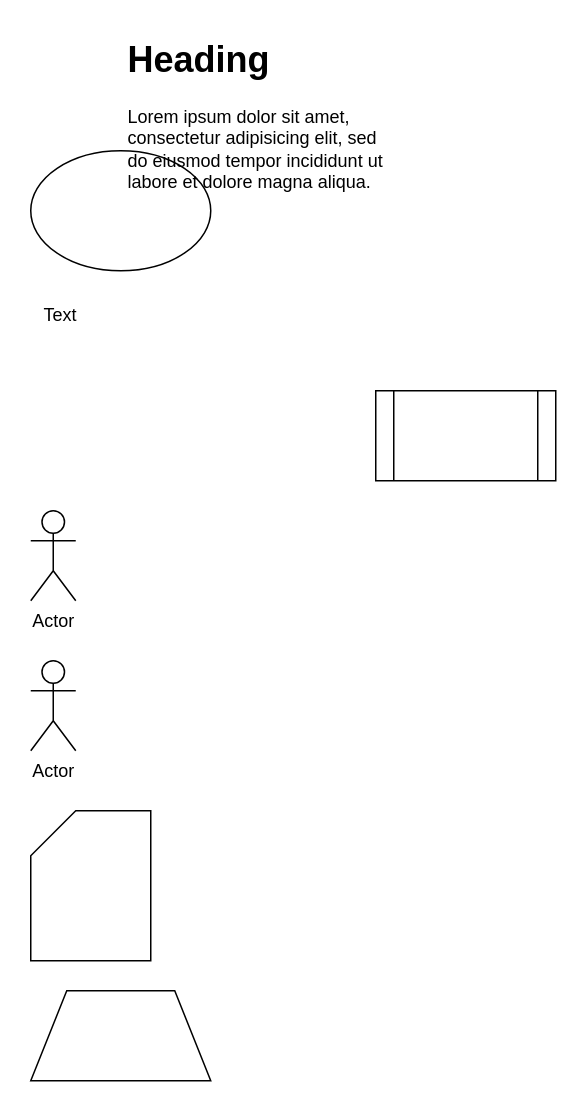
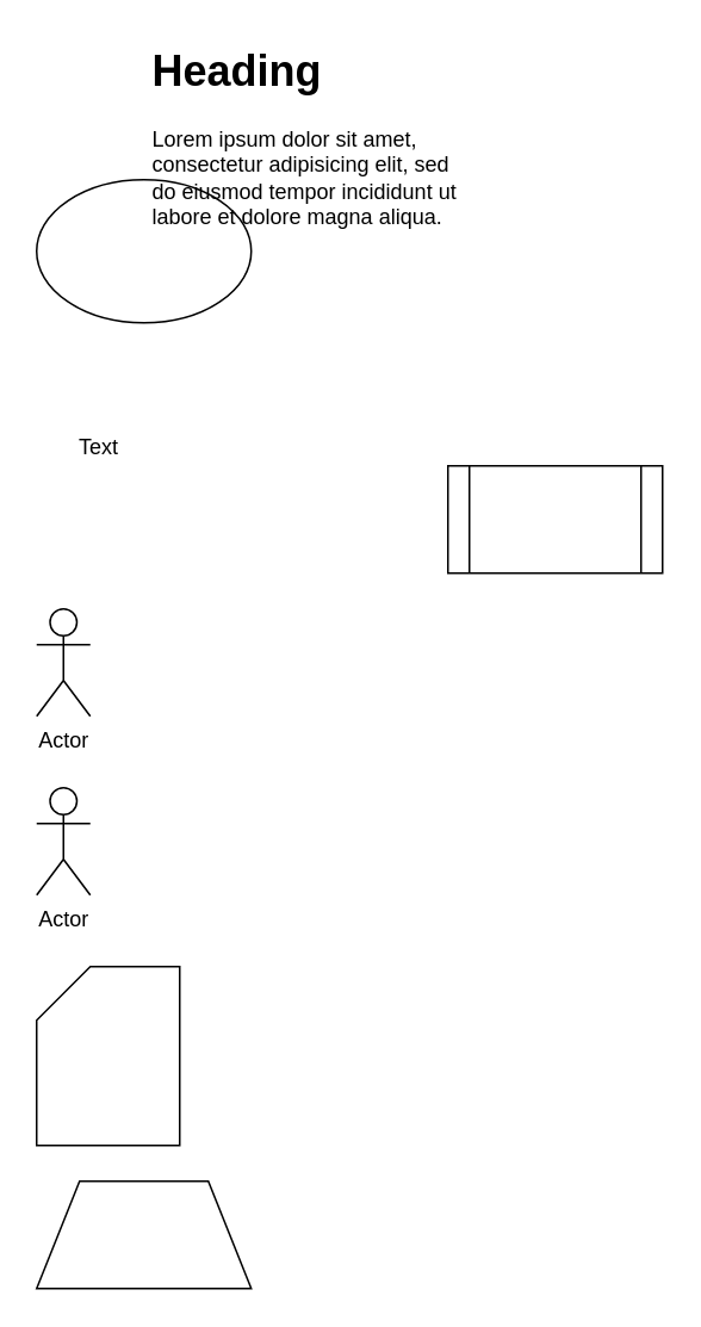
- <mxCell id="4" value="Text" style="text;html=1;strokeColor=none;fillColor=none;align=center;verticalAlign=middle;whiteSpace=wrap;rounded=0;" vertex="1" parent="1"><mxGeometry x="20" y="200" width="40" height="20" as="geometry" /></mxCell>
+ <mxCell id="4" value="Text" style="text;html=1;strokeColor=none;fillColor=none;align=center;verticalAlign=middle;whiteSpace=wrap;rounded=0;" vertex="1" parent="1"><mxGeometry x="35" y="240" width="40" height="20" as="geometry" /></mxCell>
